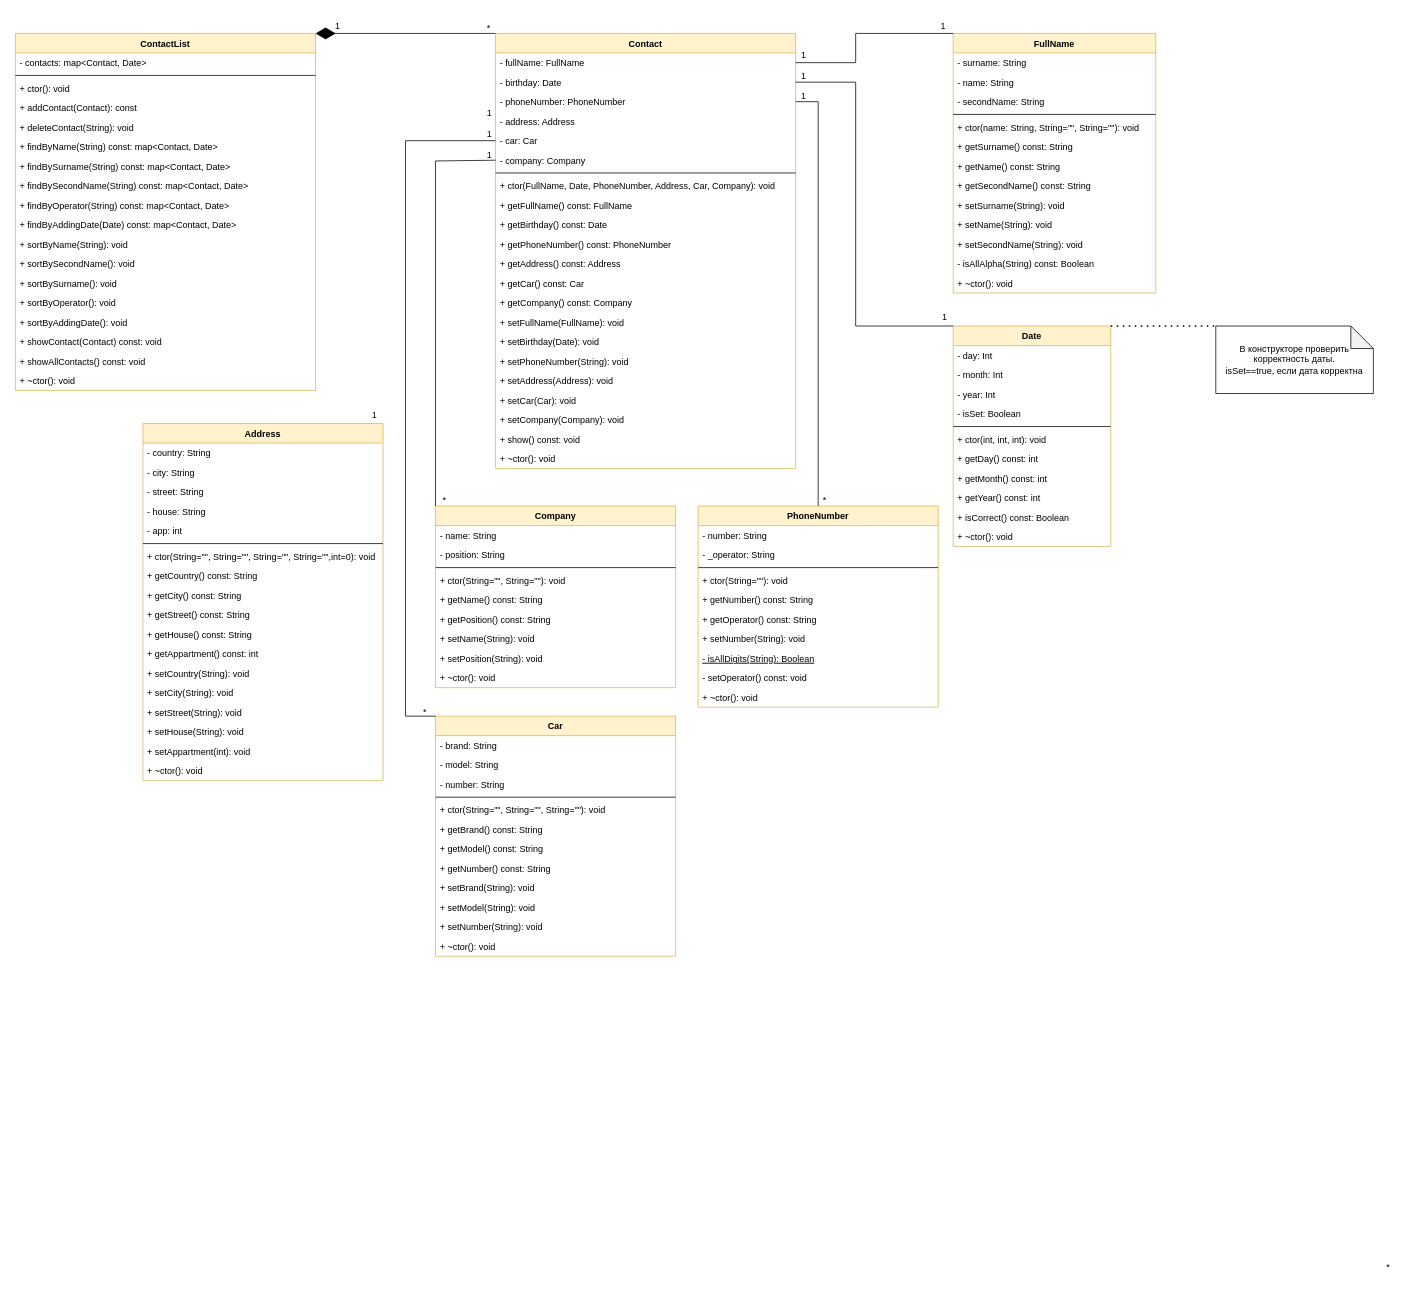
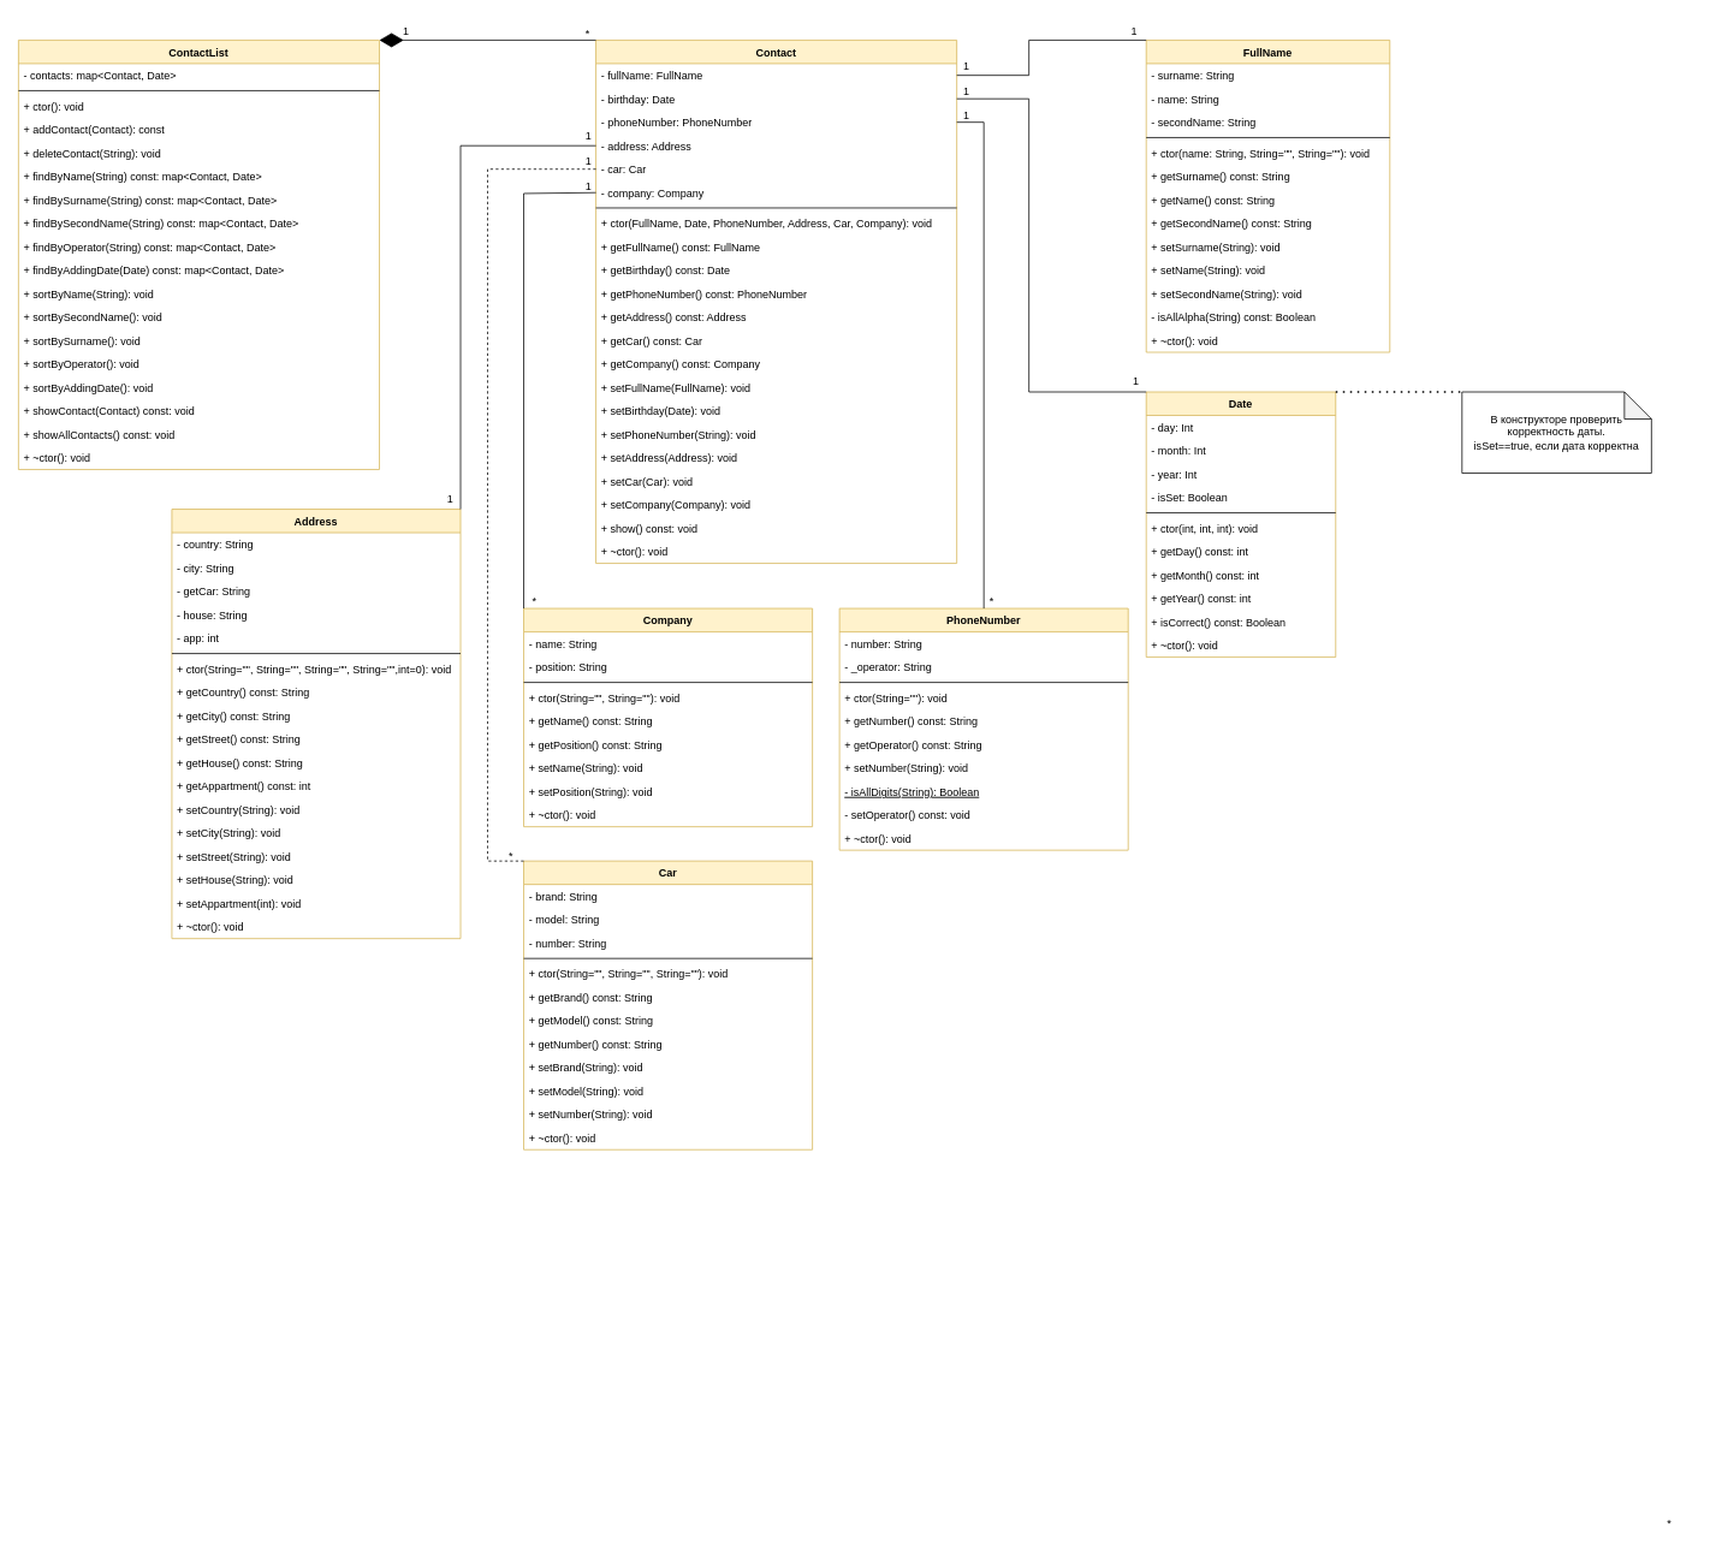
+ <mxCell id="134" value="" style="endArrow=none;html=1;rounded=0;exitX=1;exitY=0;exitDx=0;exitDy=0;entryX=0;entryY=0.5;entryDx=0;entryDy=0;" edge="1" parent="1" source="28" target="85"><mxGeometry width="50" height="50" relative="1" as="geometry"><mxPoint x="430" y="54" as="sourcePoint" /><mxPoint x="670" y="54" as="targetPoint" /><Array as="points"><mxPoint x="510" y="161" /></Array></mxGeometry></mxCell>
- <mxCell id="140" value="" style="endArrow=none;html=1;rounded=0;entryX=0;entryY=0.5;entryDx=0;entryDy=0;exitX=0;exitY=0;exitDx=0;exitDy=0;" edge="1" parent="1" source="58" target="86"><mxGeometry width="50" height="50" relative="1" as="geometry"><mxPoint x="430" y="54" as="sourcePoint" /><mxPoint x="670" y="54" as="targetPoint" /><Array as="points"><mxPoint x="540" y="954" /><mxPoint x="540" y="187" /></Array></mxGeometry></mxCell>
+ <mxCell id="140" value="" style="endArrow=none;html=1;rounded=0;entryX=0;entryY=0.5;entryDx=0;entryDy=0;exitX=0;exitY=0;exitDx=0;exitDy=0;dashed=1;" edge="1" parent="1" source="58" target="86"><mxGeometry width="50" height="50" relative="1" as="geometry"><mxPoint x="430" y="54" as="sourcePoint" /><mxPoint x="670" y="54" as="targetPoint" /><Array as="points"><mxPoint x="540" y="954" /><mxPoint x="540" y="187" /></Array></mxGeometry></mxCell>
- <mxCell id="31" value="- street: String" style="text;strokeColor=none;fillColor=none;align=left;verticalAlign=top;spacingLeft=4;spacingRight=4;overflow=hidden;rotatable=0;points=[[0,0.5],[1,0.5]];portConstraint=eastwest;" vertex="1" parent="28"><mxGeometry y="78" width="320" height="26" as="geometry" /></mxCell>
+ <mxCell id="31" value="- getCar: String" style="text;strokeColor=none;fillColor=none;align=left;verticalAlign=top;spacingLeft=4;spacingRight=4;overflow=hidden;rotatable=0;points=[[0,0.5],[1,0.5]];portConstraint=eastwest;" vertex="1" parent="28"><mxGeometry y="78" width="320" height="26" as="geometry" /></mxCell>
